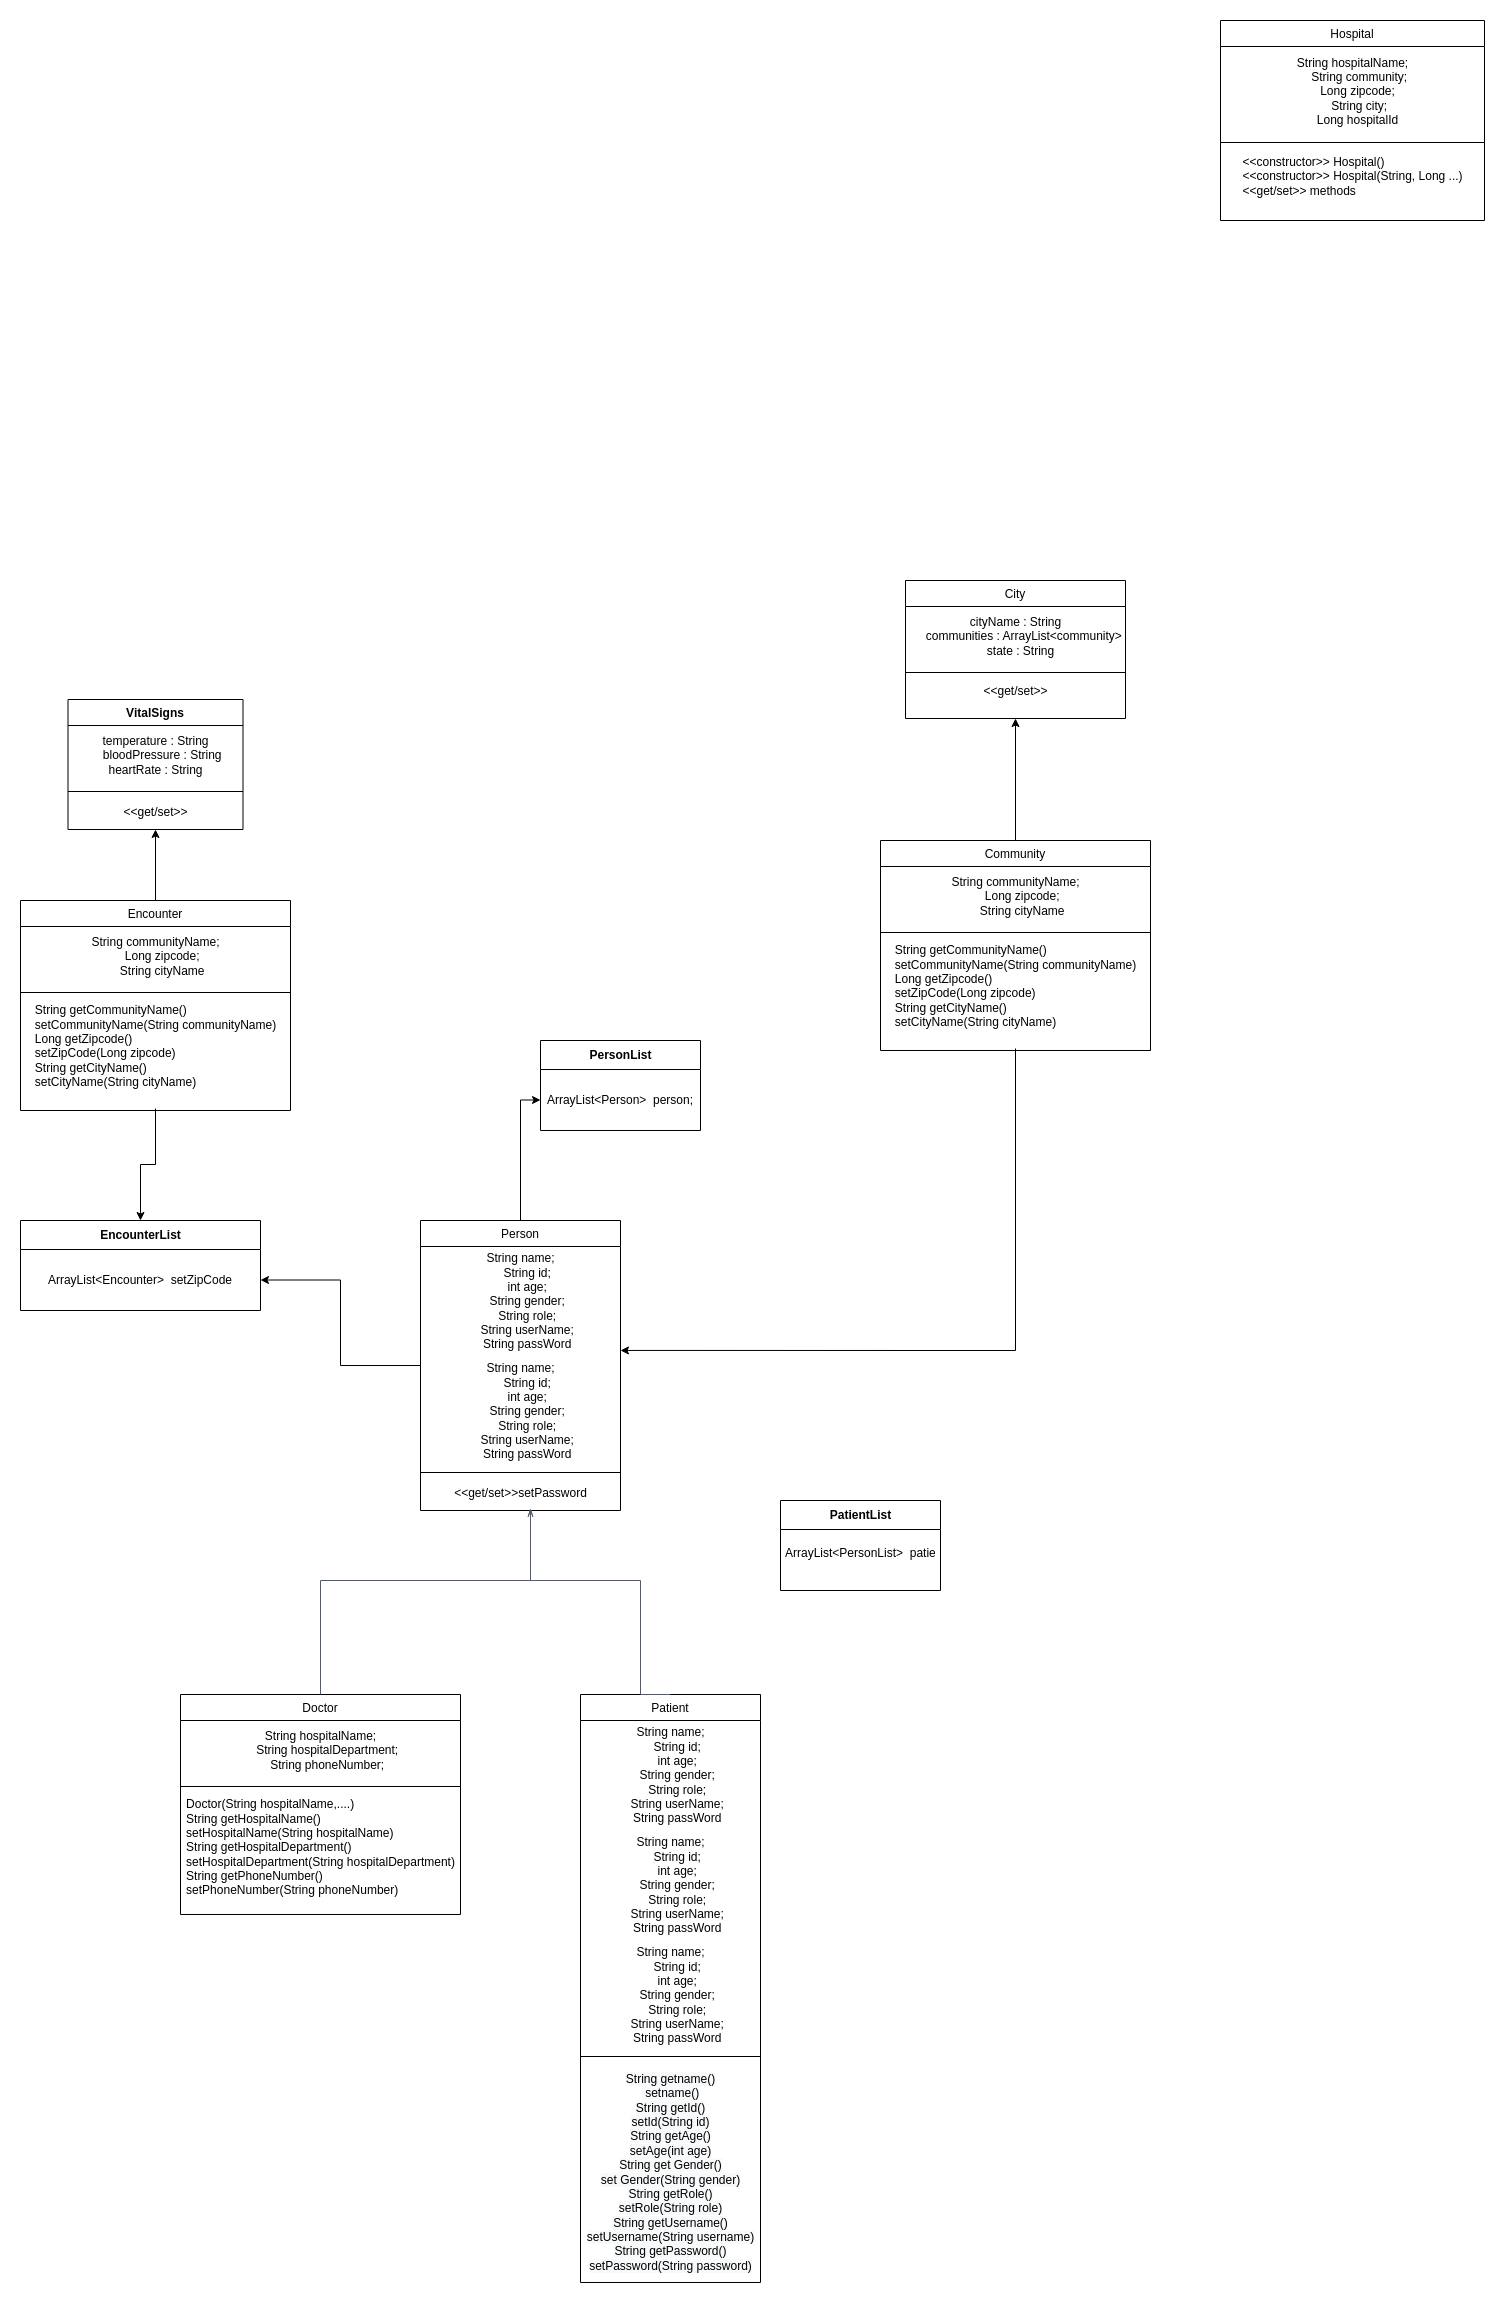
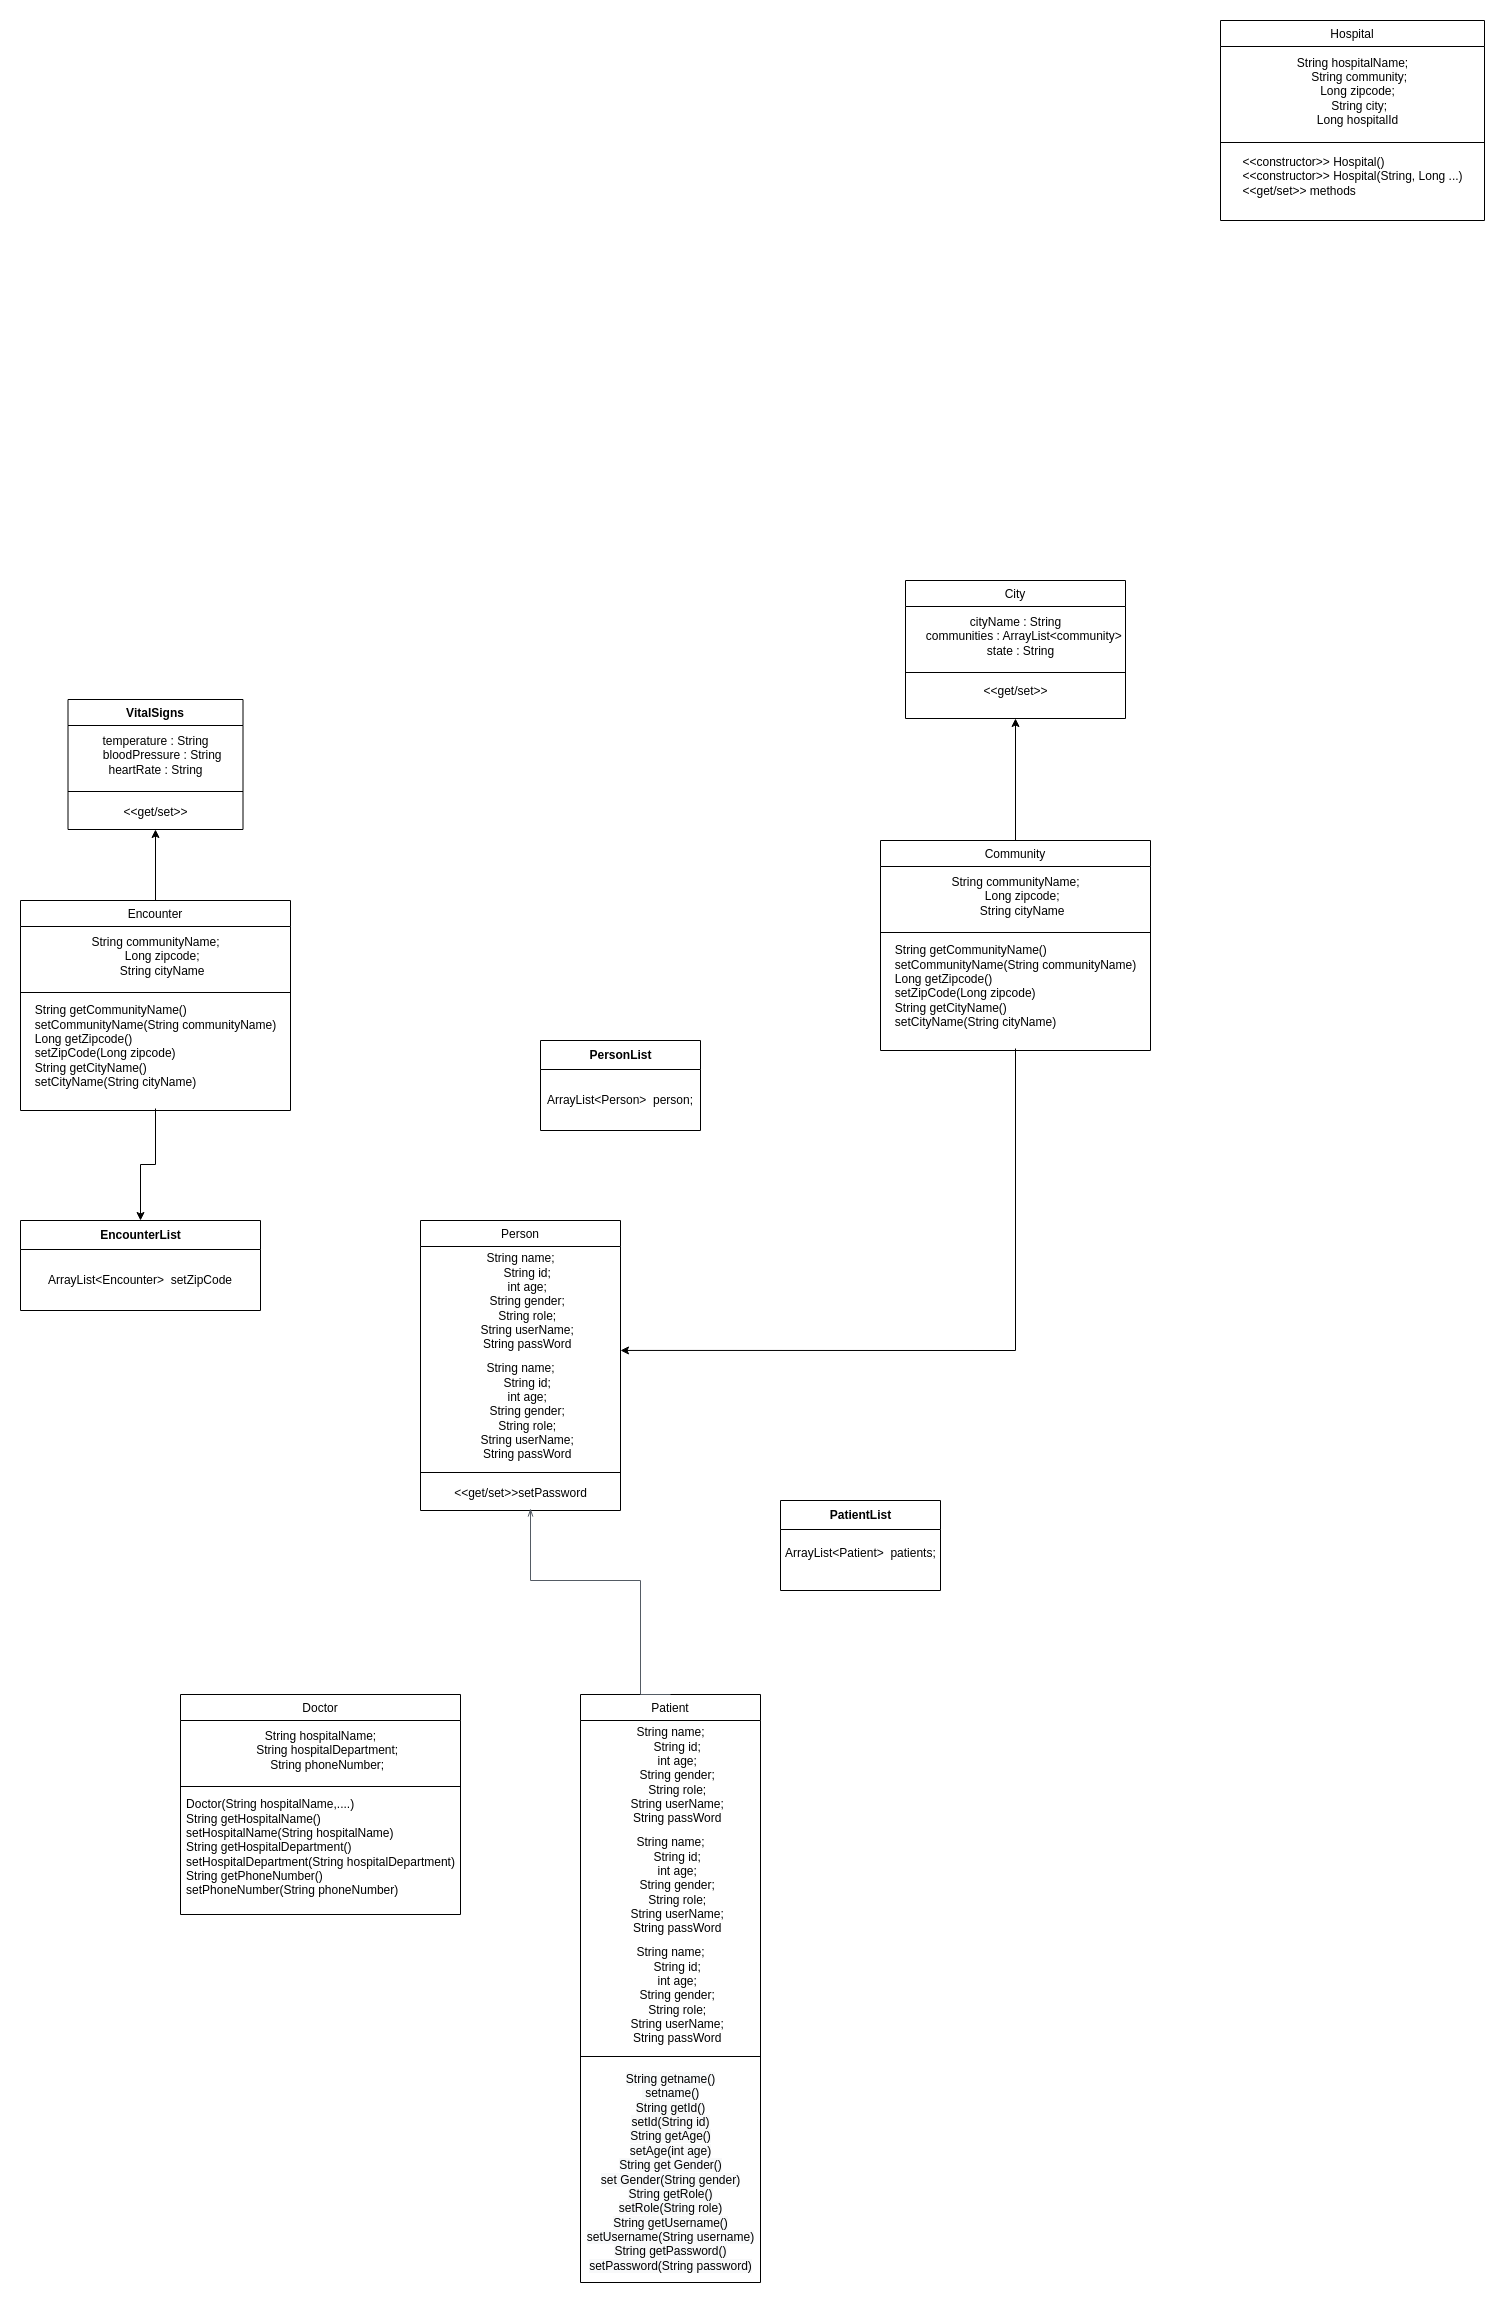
- <mxCell id="2" style="edgeStyle=orthogonalEdgeStyle;rounded=0;orthogonalLoop=1;jettySize=auto;html=1;exitX=0.5;exitY=0;exitDx=0;exitDy=0;entryX=0;entryY=0.5;entryDx=0;entryDy=0;" edge="1" parent="1" source="4" target="36"><mxGeometry relative="1" as="geometry" /></mxCell>
- <mxCell id="3" style="edgeStyle=orthogonalEdgeStyle;rounded=0;orthogonalLoop=1;jettySize=auto;html=1;entryX=1;entryY=0.5;entryDx=0;entryDy=0;" edge="1" parent="1" source="4" target="50"><mxGeometry relative="1" as="geometry" /></mxCell>
- <mxCell id="33" value="ArrayList&amp;lt;PersonList&amp;gt;&amp;nbsp; patients;&lt;br&gt;&lt;br&gt;" style="text;html=1;strokeColor=none;fillColor=none;align=center;verticalAlign=middle;spacingLeft=4;spacingRight=4;overflow=hidden;rotatable=0;points=[[0,0.5],[1,0.5]];portConstraint=eastwest;" vertex="1" parent="32"><mxGeometry y="29" width="160" height="61" as="geometry" /></mxCell>
+ <mxCell id="33" value="ArrayList&amp;lt;Patient&amp;gt;&amp;nbsp; patients;&lt;br&gt;&lt;br&gt;" style="text;html=1;strokeColor=none;fillColor=none;align=center;verticalAlign=middle;spacingLeft=4;spacingRight=4;overflow=hidden;rotatable=0;points=[[0,0.5],[1,0.5]];portConstraint=eastwest;" vertex="1" parent="32"><mxGeometry y="29" width="160" height="61" as="geometry" /></mxCell>
- <mxCell id="41" value="" style="edgeStyle=orthogonalEdgeStyle;html=1;endArrow=openThin;elbow=vertical;startArrow=none;endFill=0;strokeColor=#545B64;rounded=0;entryX=0.55;entryY=1.009;entryDx=0;entryDy=0;entryPerimeter=0;exitX=0.5;exitY=0;exitDx=0;exitDy=0;" edge="1" parent="1" source="18" target="8"><mxGeometry width="100" relative="1" as="geometry"><mxPoint x="210" y="1410" as="sourcePoint" /><mxPoint x="420" y="1330" as="targetPoint" /><Array as="points"><mxPoint x="320" y="1580" /><mxPoint x="530" y="1580" /></Array></mxGeometry></mxCell>
